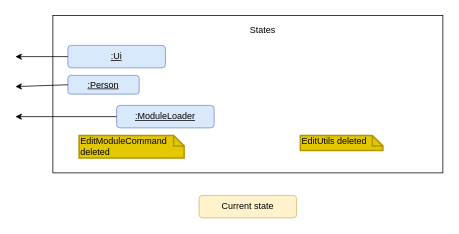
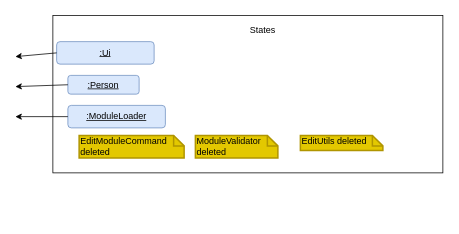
- <mxCell id="4" value=":Ui" style="rounded=1;whiteSpace=wrap;html=1;fillColor=#dae8fc;strokeColor=#6c8ebf;fontStyle=4" vertex="1" parent="1"><mxGeometry x="90" y="60" width="130" height="30" as="geometry" /></mxCell>
+ <mxCell id="4" value=":Ui" style="rounded=1;whiteSpace=wrap;html=1;fillColor=#dae8fc;strokeColor=#6c8ebf;fontStyle=4" vertex="1" parent="1"><mxGeometry x="75" y="55" width="130" height="30" as="geometry" /></mxCell>
- <mxCell id="6" value=":ModuleLoader" style="rounded=1;whiteSpace=wrap;html=1;fillColor=#dae8fc;strokeColor=#6c8ebf;fontStyle=4" vertex="1" parent="1"><mxGeometry x="155" y="140" width="130" height="30" as="geometry" /></mxCell>
+ <mxCell id="6" value=":ModuleLoader" style="rounded=1;whiteSpace=wrap;html=1;fillColor=#dae8fc;strokeColor=#6c8ebf;fontStyle=4" vertex="1" parent="1"><mxGeometry x="90" y="140" width="130" height="30" as="geometry" /></mxCell>
+ <mxCell id="12" value="ModuleValidator&lt;br&gt;deleted" style="shape=note;whiteSpace=wrap;html=1;size=14;verticalAlign=top;align=left;spacingTop=-6;fillColor=#e3c800;strokeColor=#B09500;labelBorderColor=none;strokeWidth=2;" vertex="1" parent="1"><mxGeometry x="260" y="180" width="110" height="30" as="geometry" /></mxCell>
- <mxCell id="10" value="Current state" style="rounded=1;whiteSpace=wrap;html=1;fillColor=#fff2cc;strokeColor=#d6b656;fontStyle=0" vertex="1" parent="1"><mxGeometry x="265" y="260" width="130" height="30" as="geometry" /></mxCell>
